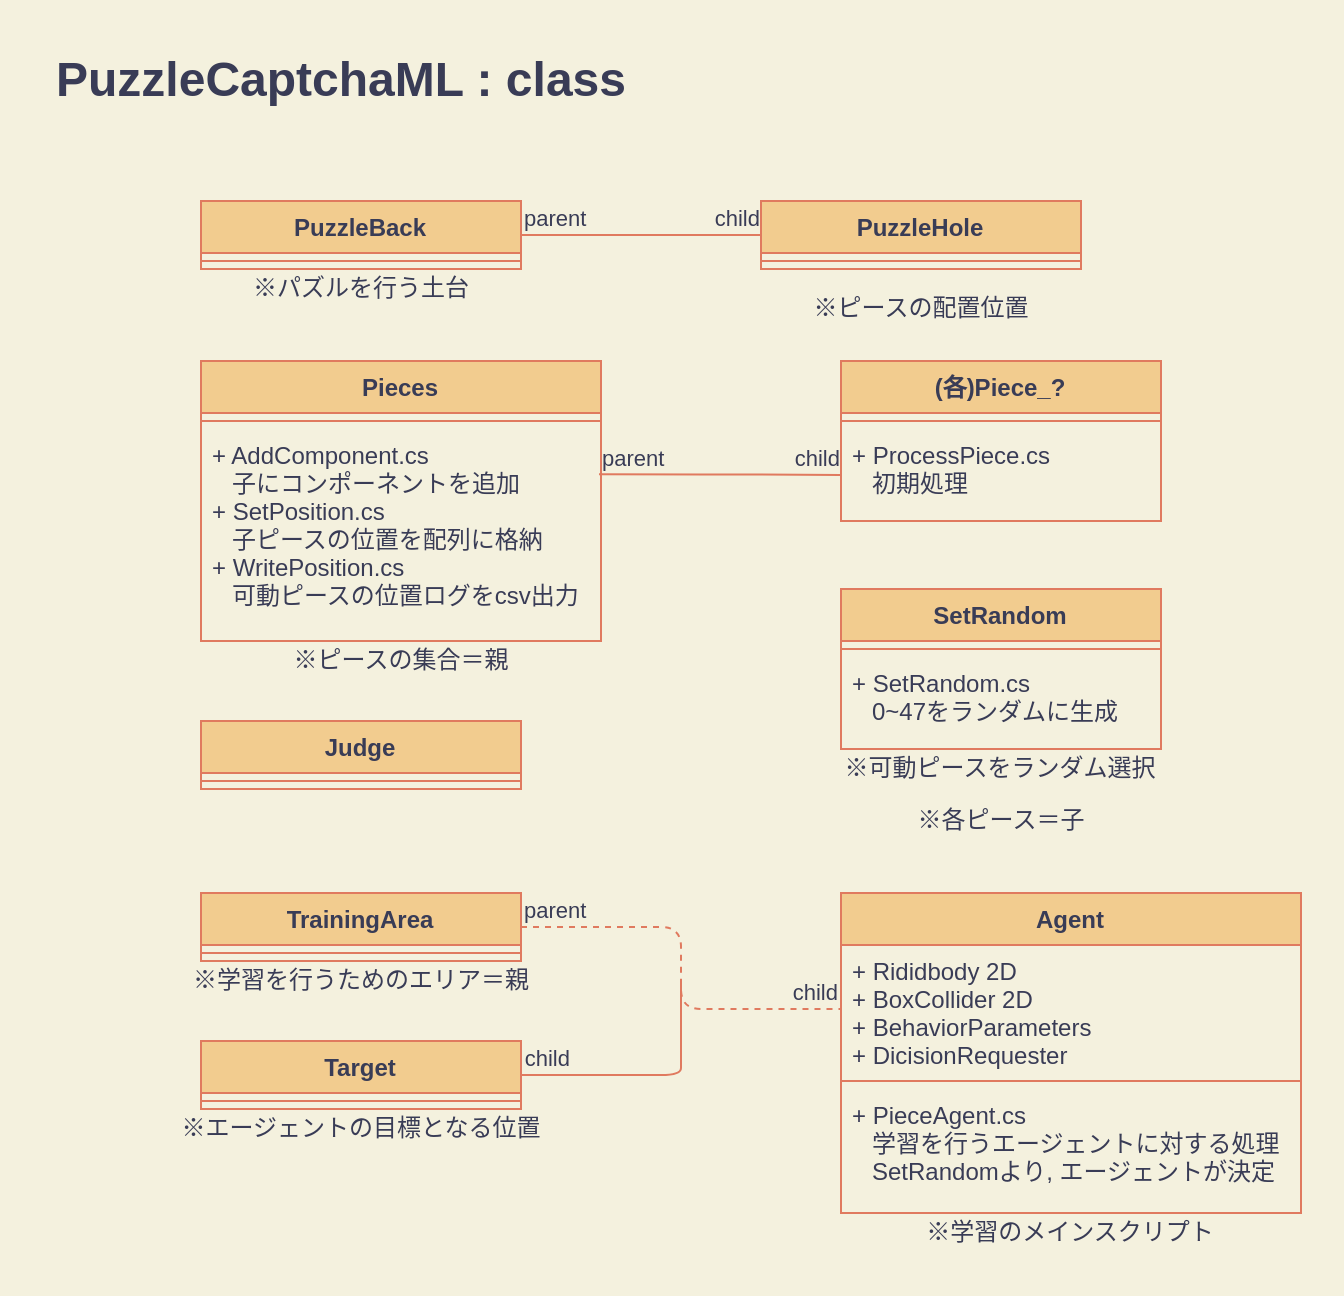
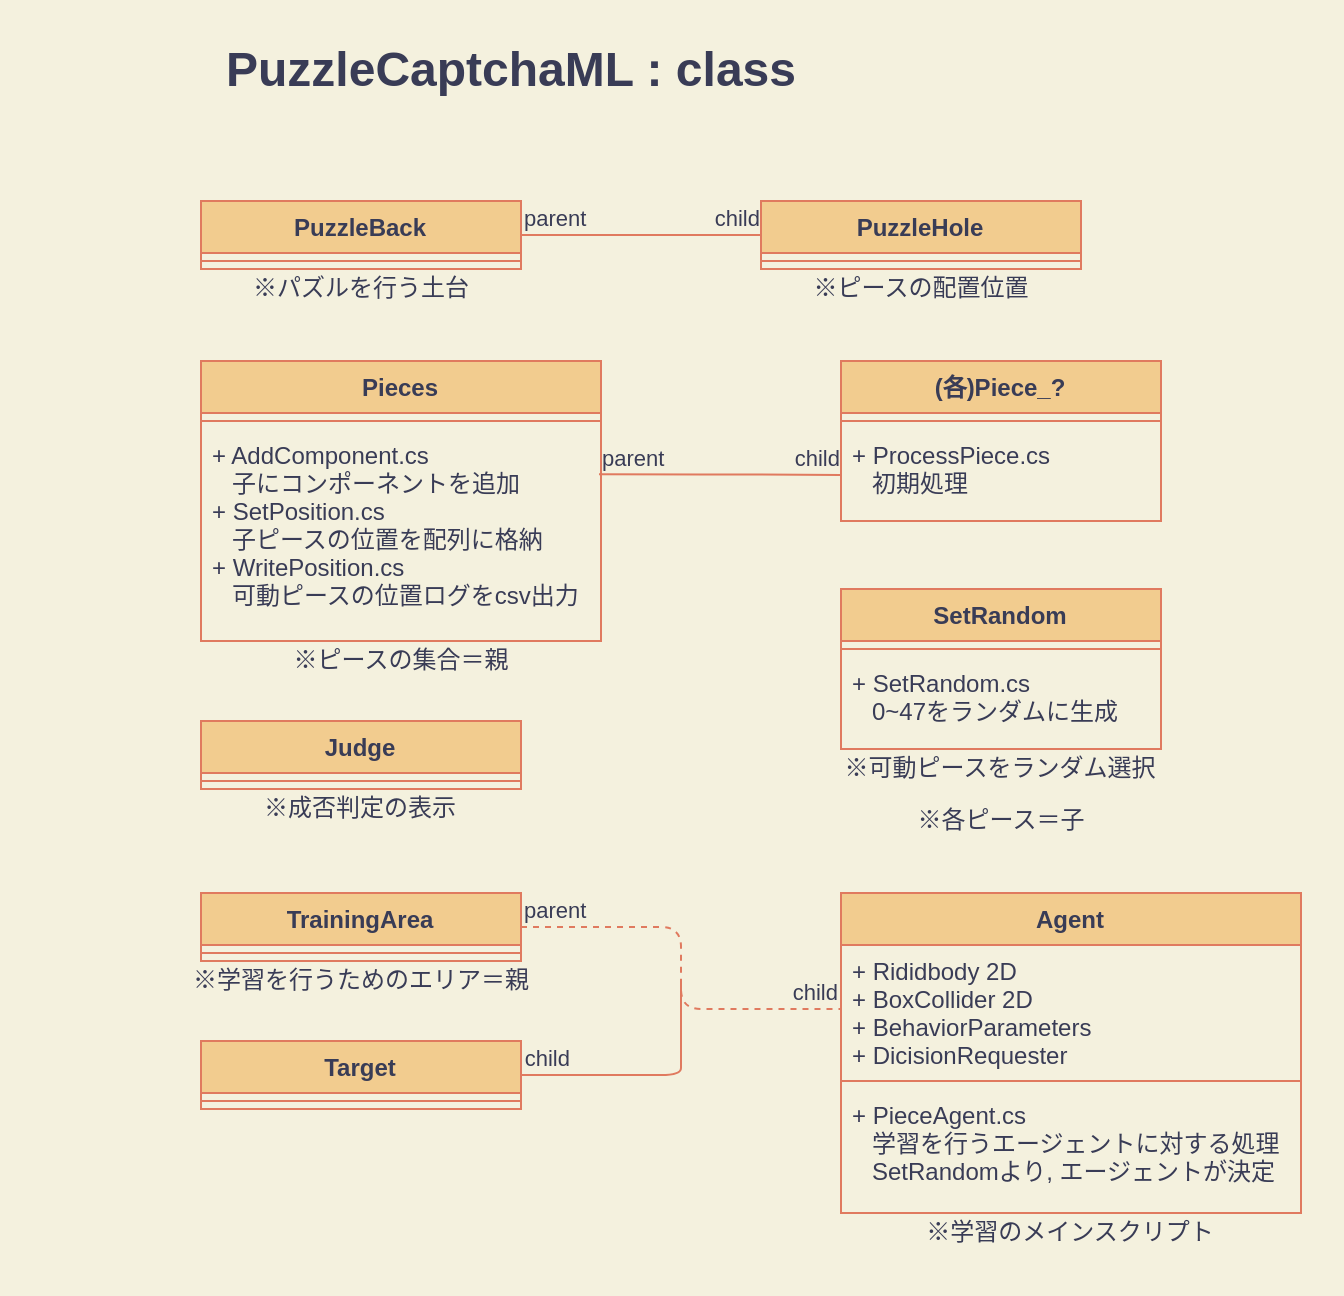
- <mxCell id="4" value="PuzzleCaptchaML : class" style="text;strokeColor=none;fillColor=none;html=1;fontSize=24;fontStyle=1;verticalAlign=middle;align=center;fontColor=#393C56;" parent="1" vertex="1"><mxGeometry width="300" height="40" as="geometry" x="20" y="20" /></mxCell>
+ <mxCell id="4" value="PuzzleCaptchaML : class" style="text;strokeColor=none;fillColor=none;html=1;fontSize=24;fontStyle=1;verticalAlign=middle;align=center;fontColor=#393C56;" parent="1" vertex="1"><mxGeometry x="105" y="15" width="300" height="40" as="geometry" /></mxCell>
- <mxCell id="8" value="※ピースの配置位置" style="text;html=1;strokeColor=none;fillColor=none;align=center;verticalAlign=middle;whiteSpace=wrap;rounded=0;fontColor=#393C56;" parent="1" vertex="1"><mxGeometry x="397.5" y="144" width="125" height="20" as="geometry" /></mxCell>
+ <mxCell id="8" value="※ピースの配置位置" style="text;html=1;strokeColor=none;fillColor=none;align=center;verticalAlign=middle;whiteSpace=wrap;rounded=0;fontColor=#393C56;" parent="1" vertex="1"><mxGeometry x="397.5" y="134" width="125" height="20" as="geometry" /></mxCell>
+ <mxCell id="29" value="※成否判定の表示" style="text;html=1;strokeColor=none;fillColor=none;align=center;verticalAlign=middle;whiteSpace=wrap;rounded=0;fontColor=#393C56;" parent="1" vertex="1"><mxGeometry x="100" y="394" width="160" height="20" as="geometry" /></mxCell>
- <mxCell id="39" value="※エージェントの目標となる位置" style="text;html=1;strokeColor=none;fillColor=none;align=center;verticalAlign=middle;whiteSpace=wrap;rounded=0;fontColor=#393C56;" vertex="1" parent="1"><mxGeometry x="88.75" y="554" width="182.5" height="20" as="geometry" /></mxCell>
